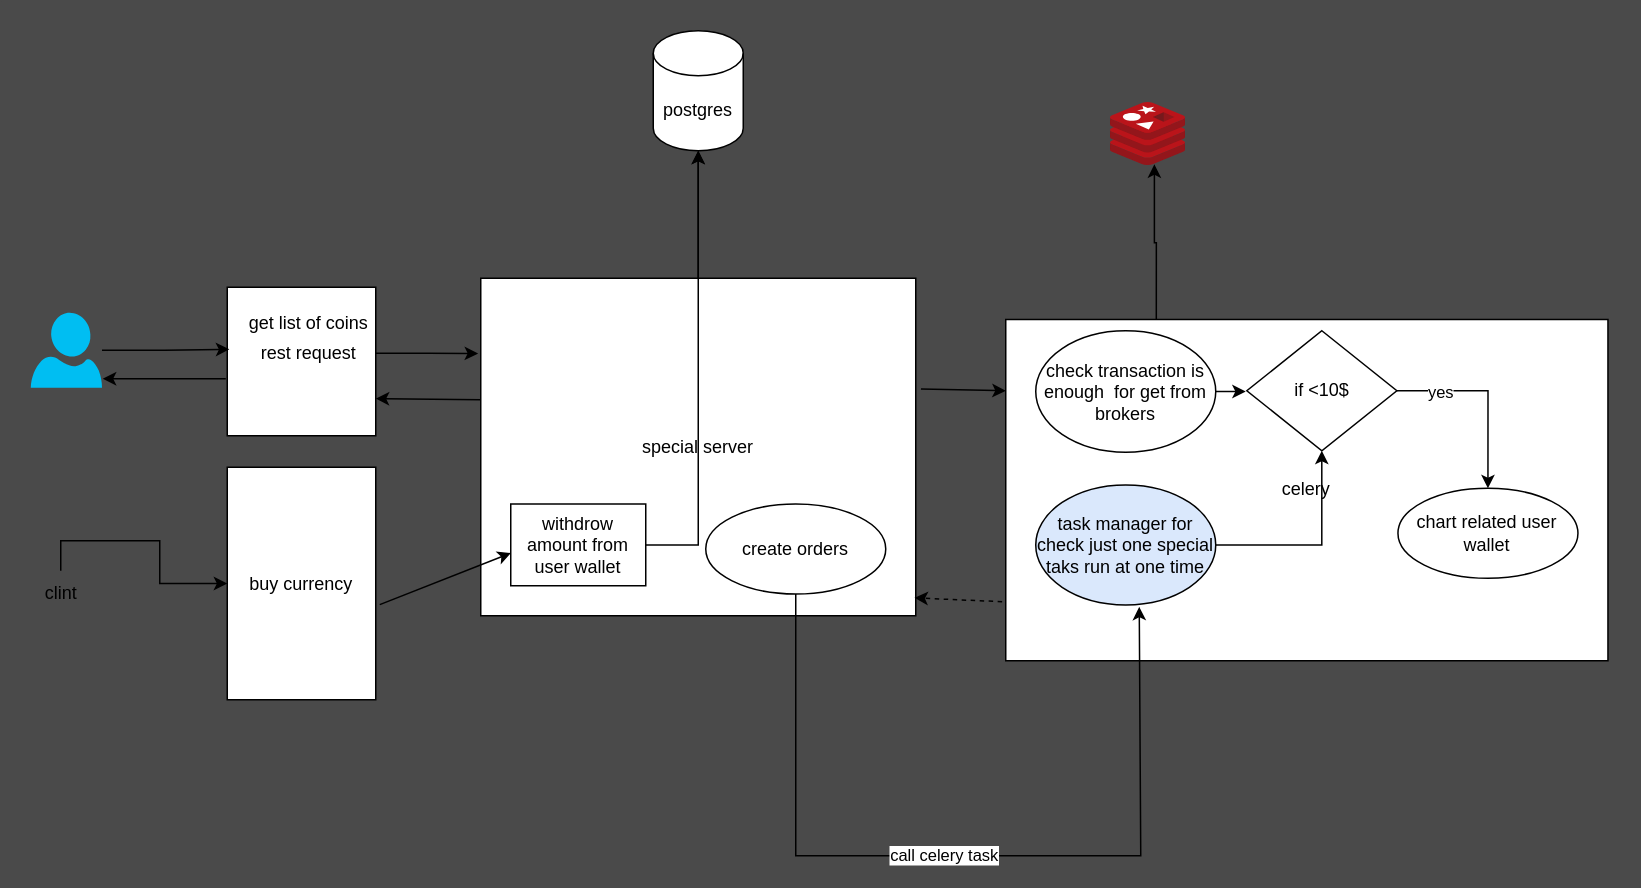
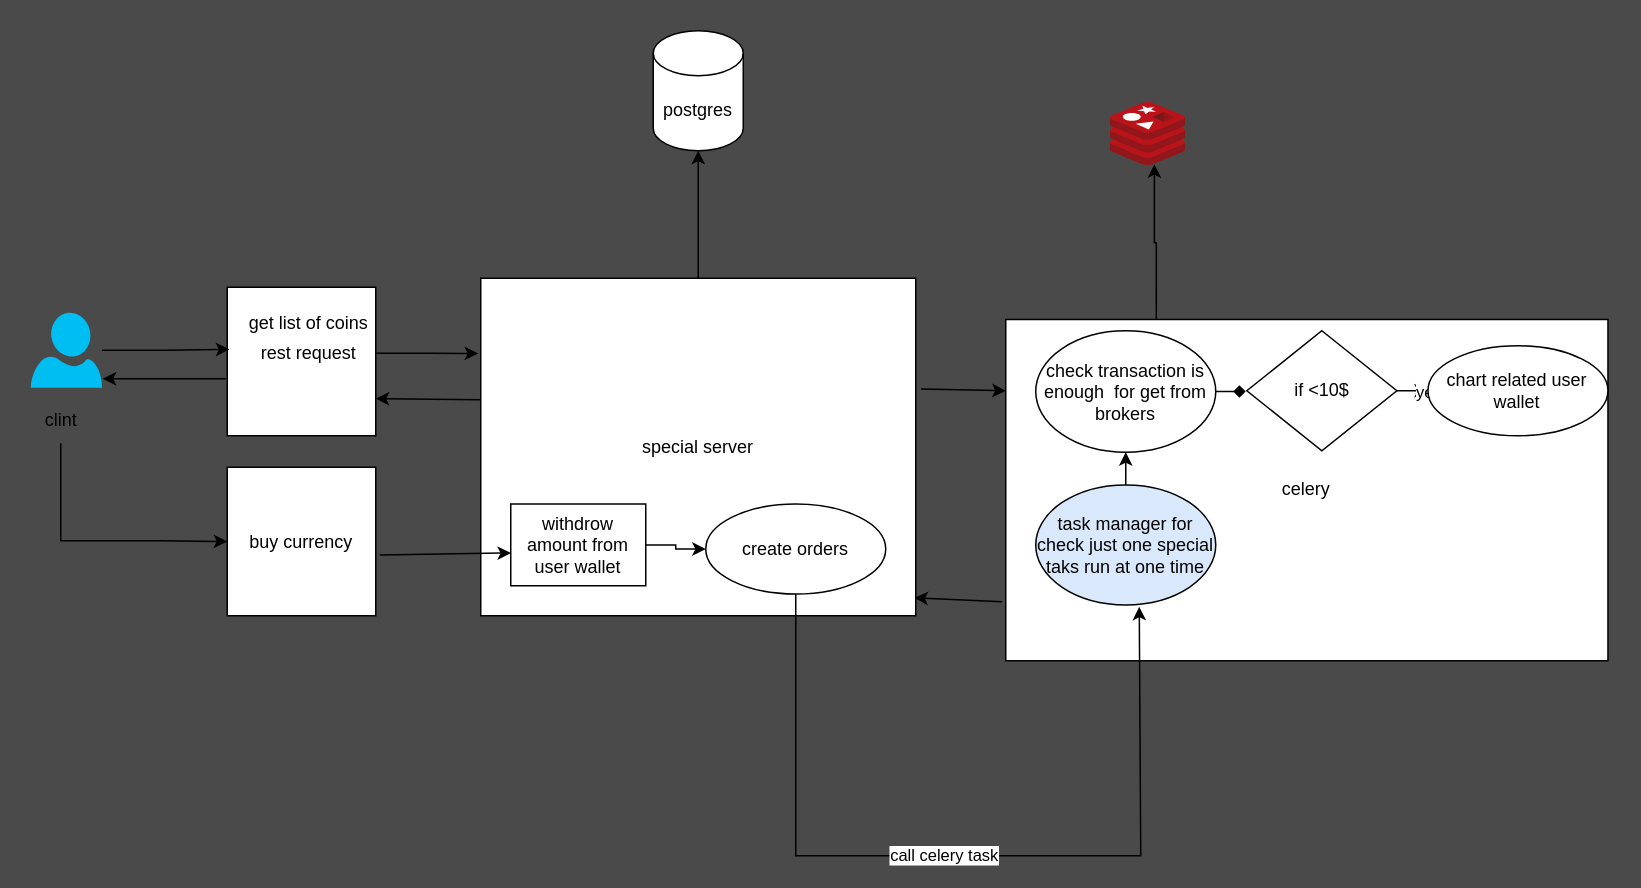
- <mxCell id="23" value="" style="edgeStyle=orthogonalEdgeStyle;rounded=0;orthogonalLoop=1;jettySize=auto;html=1;" parent="1" source="24" target="31" edge="1"><mxGeometry relative="1" as="geometry" /></mxCell>
+ <mxCell id="23" value="" style="edgeStyle=orthogonalEdgeStyle;rounded=0;orthogonalLoop=1;jettySize=auto;html=1;endArrow=diamond;" parent="1" source="24" target="31" edge="1"><mxGeometry relative="1" as="geometry" /></mxCell>
- <mxCell id="21" value="" style="edgeStyle=orthogonalEdgeStyle;rounded=0;orthogonalLoop=1;jettySize=auto;html=1;" parent="1" source="22" target="10" edge="1"><mxGeometry relative="1" as="geometry" /></mxCell>
+ <mxCell id="21" value="" style="edgeStyle=orthogonalEdgeStyle;rounded=0;orthogonalLoop=1;jettySize=auto;html=1;" parent="1" source="22" target="28" edge="1"><mxGeometry relative="1" as="geometry" /></mxCell>
- <mxCell id="32" value="chart related user wallet" style="ellipse;whiteSpace=wrap;html=1;rounded=0;" parent="1" vertex="1"><mxGeometry x="931.47" y="325" width="120" height="60" as="geometry" /></mxCell>
+ <mxCell id="32" value="chart related user wallet" style="ellipse;whiteSpace=wrap;html=1;rounded=0;" parent="1" vertex="1"><mxGeometry x="951.47" y="230" width="120" height="60" as="geometry" /></mxCell>
- <mxCell id="33" style="edgeStyle=orthogonalEdgeStyle;rounded=0;orthogonalLoop=1;jettySize=auto;html=1;" parent="1" source="34" target="31" edge="1"><mxGeometry relative="1" as="geometry" /></mxCell>
+ <mxCell id="33" style="edgeStyle=orthogonalEdgeStyle;rounded=0;orthogonalLoop=1;jettySize=auto;html=1;" parent="1" source="34" target="24" edge="1"><mxGeometry relative="1" as="geometry" /></mxCell>
- <mxCell id="19" value="buy currency&lt;br&gt;" style="whiteSpace=wrap;html=1;aspect=fixed;" parent="1" vertex="1"><mxGeometry x="151" y="311" width="99" height="155" as="geometry" /></mxCell>
+ <mxCell id="19" value="buy currency&lt;br&gt;" style="whiteSpace=wrap;html=1;aspect=fixed;" parent="1" vertex="1"><mxGeometry x="151" y="311" width="99" height="99" as="geometry" /></mxCell>
- <mxCell id="17" value="clint&lt;br&gt;" style="text;html=1;align=center;verticalAlign=middle;resizable=0;points=[];autosize=1;strokeColor=none;fillColor=none;" parent="1" vertex="1"><mxGeometry x="20" y="380" width="40" height="30" as="geometry" /></mxCell>
+ <mxCell id="17" value="clint&lt;br&gt;" style="text;html=1;align=center;verticalAlign=middle;resizable=0;points=[];autosize=1;strokeColor=none;fillColor=none;" parent="1" vertex="1"><mxGeometry x="20" y="265" width="40" height="30" as="geometry" /></mxCell>
- <mxCell id="18" value="" style="endArrow=classic;html=1;rounded=0;exitX=-0.006;exitY=0.827;exitDx=0;exitDy=0;exitPerimeter=0;entryX=0.997;entryY=0.947;entryDx=0;entryDy=0;entryPerimeter=0;dashed=1;" parent="1" source="13" target="6" edge="1"><mxGeometry width="50" height="50" relative="1" as="geometry"><mxPoint x="330" y="170" as="sourcePoint" /><mxPoint x="380" y="120" as="targetPoint" /></mxGeometry></mxCell>
+ <mxCell id="18" value="" style="endArrow=classic;html=1;rounded=0;exitX=-0.006;exitY=0.827;exitDx=0;exitDy=0;exitPerimeter=0;entryX=0.997;entryY=0.947;entryDx=0;entryDy=0;entryPerimeter=0;" parent="1" source="13" target="6" edge="1"><mxGeometry width="50" height="50" relative="1" as="geometry"><mxPoint x="330" y="170" as="sourcePoint" /><mxPoint x="380" y="120" as="targetPoint" /></mxGeometry></mxCell>
